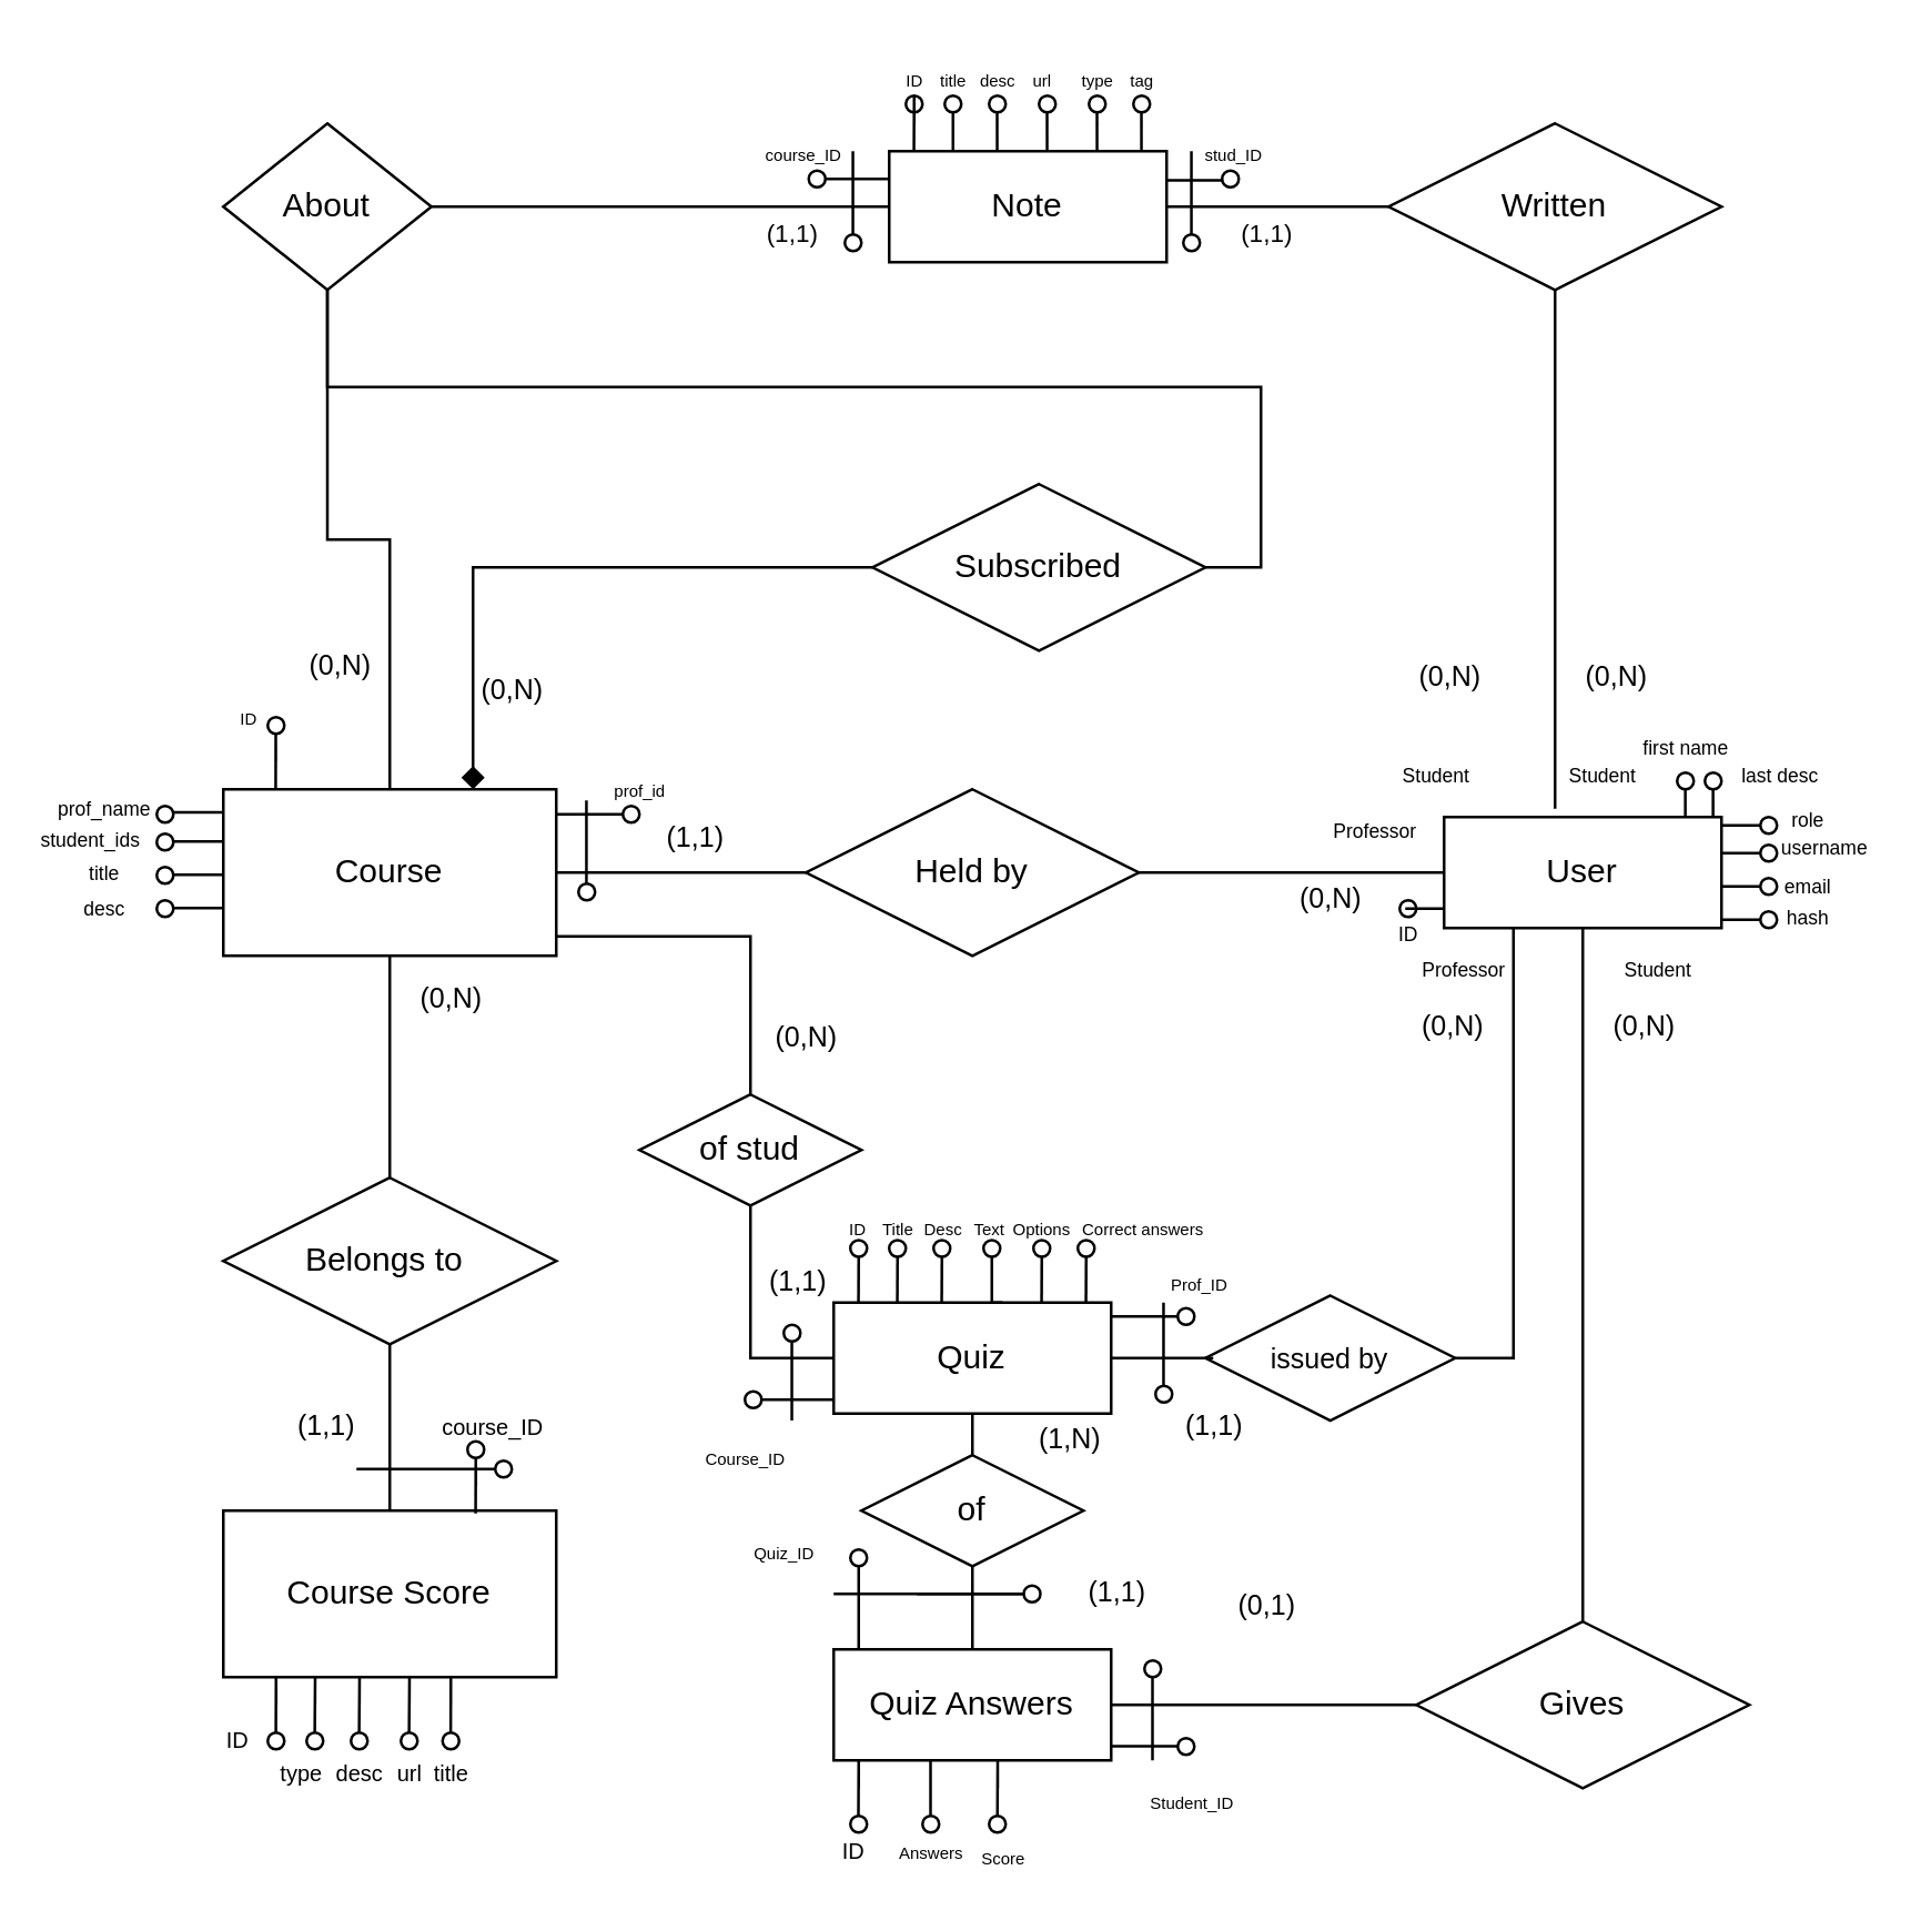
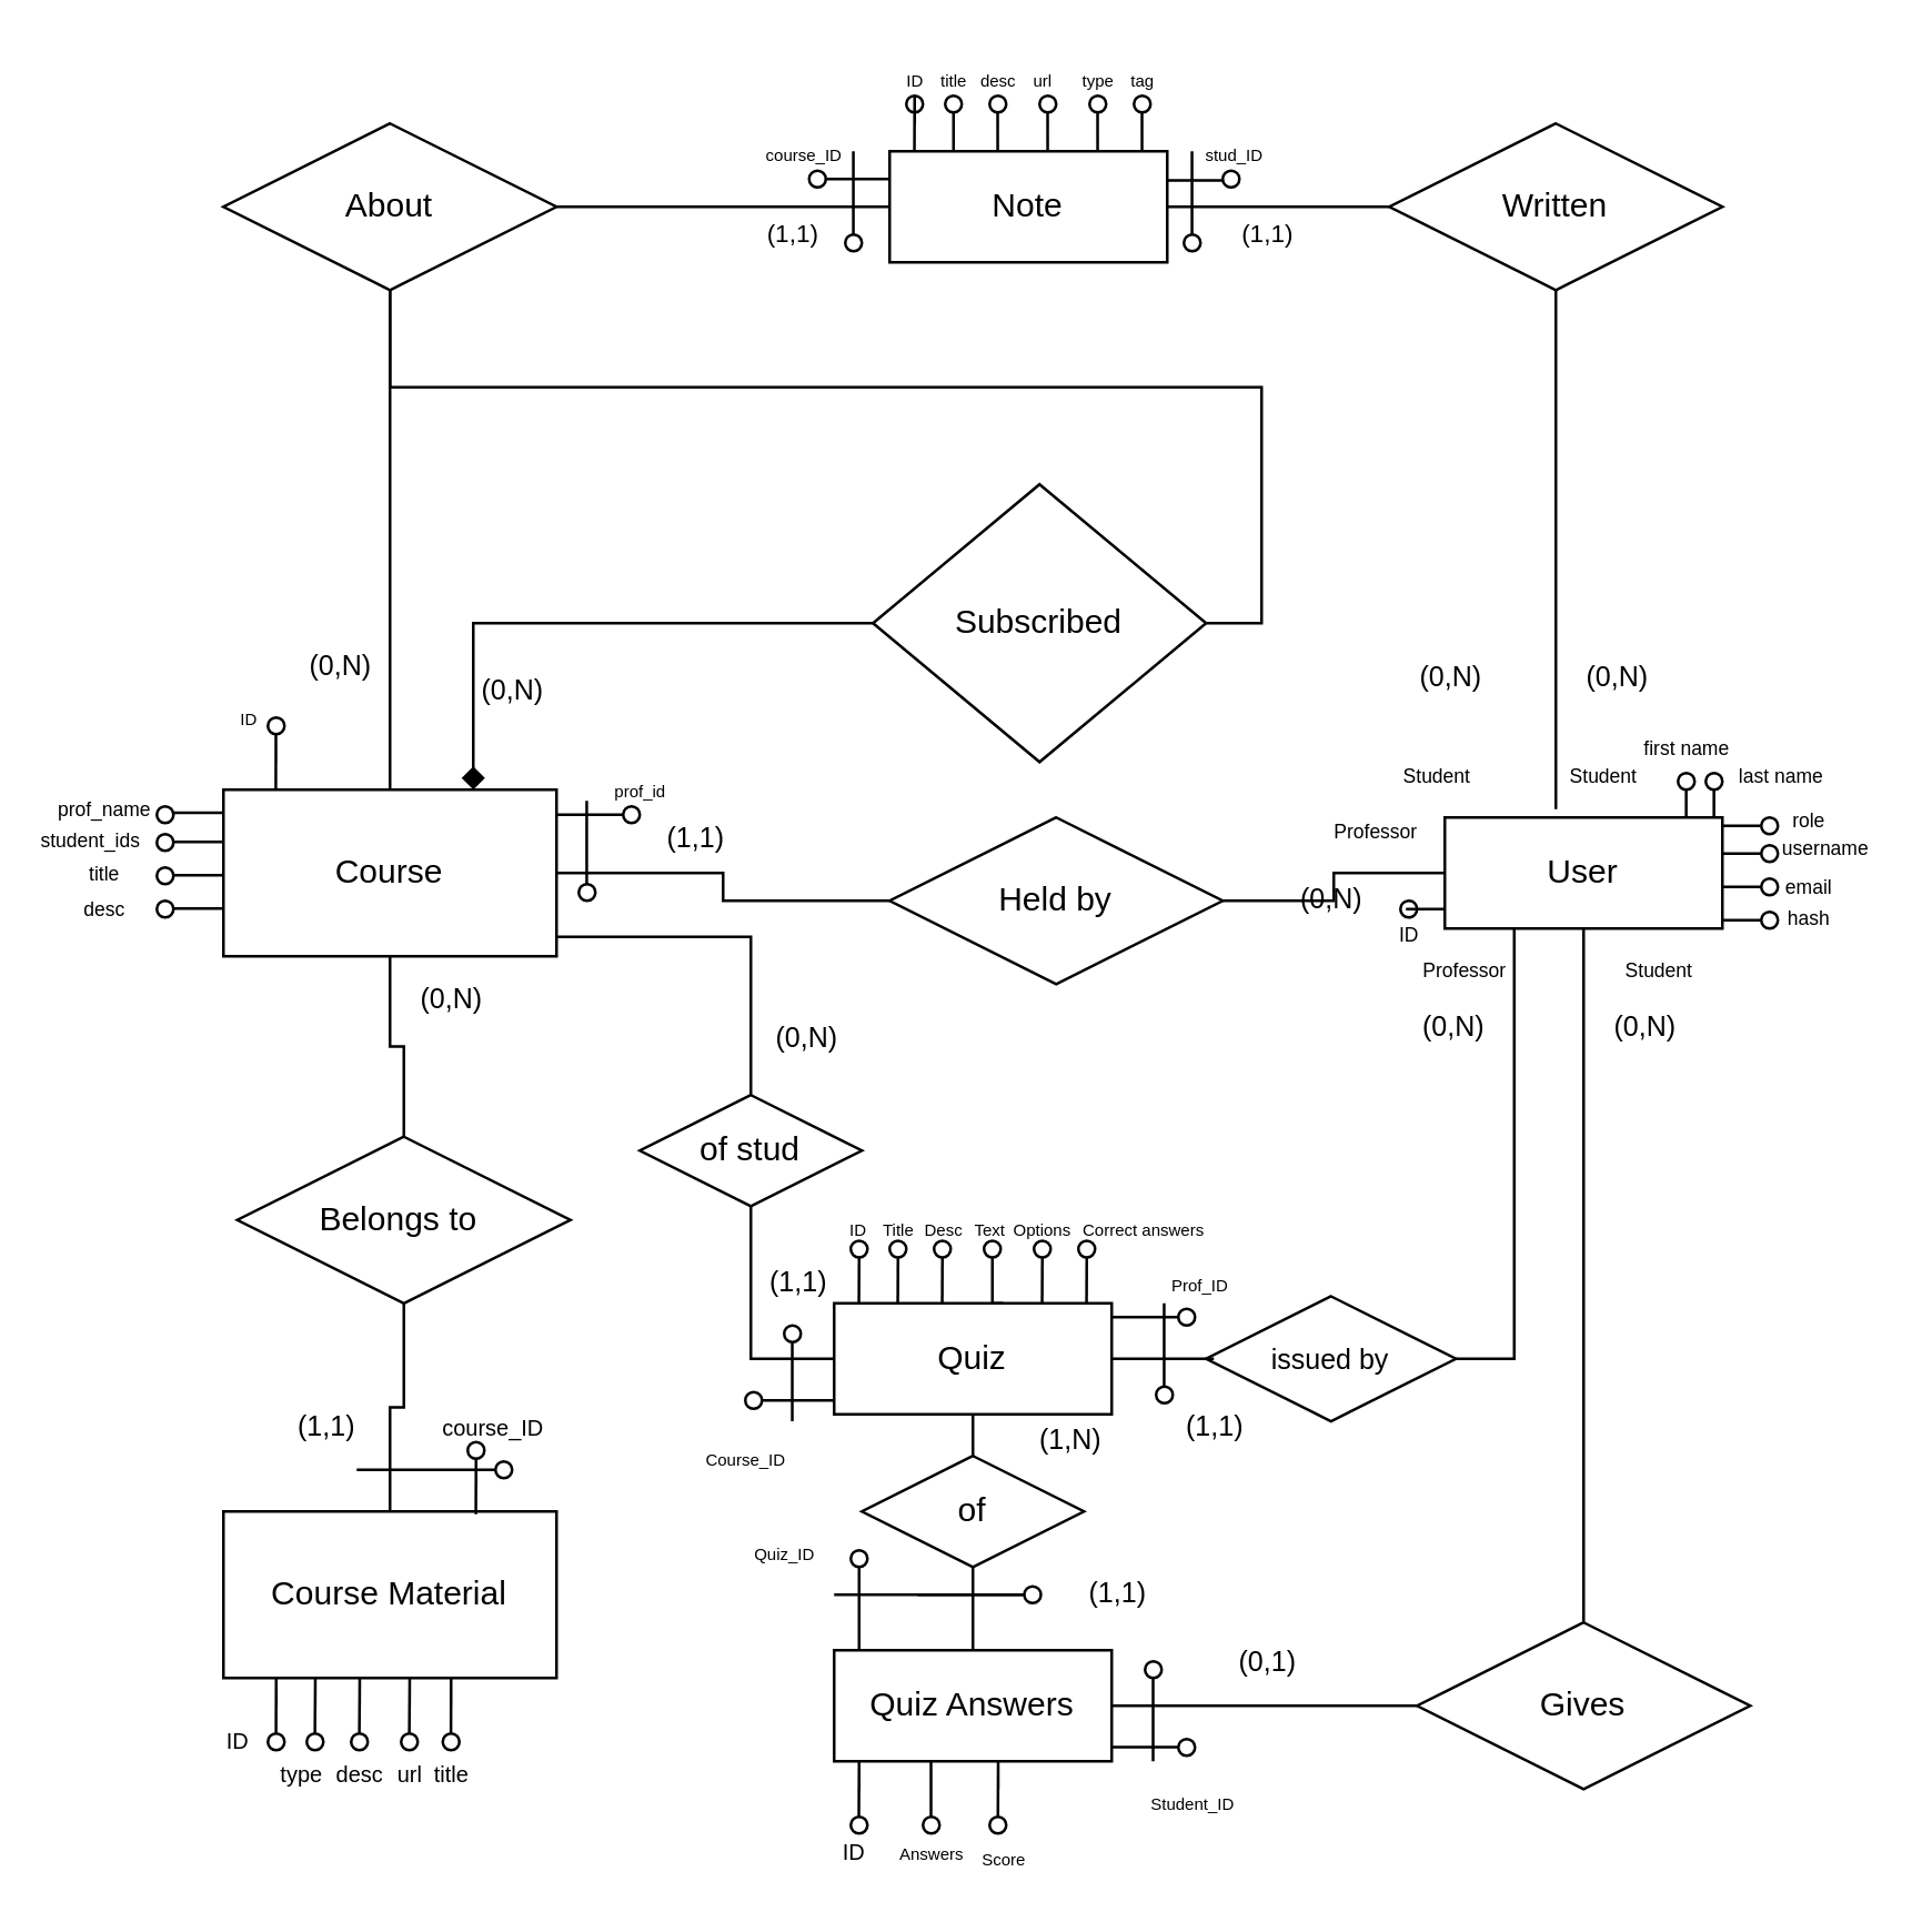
- <mxCell id="7" value="About" style="shape=rhombus;perimeter=rhombusPerimeter;whiteSpace=wrap;html=1;align=center;" vertex="1" parent="1"><mxGeometry x="80" y="44" width="75" height="60" as="geometry" /></mxCell>
+ <mxCell id="7" value="About" style="shape=rhombus;perimeter=rhombusPerimeter;whiteSpace=wrap;html=1;align=center;" vertex="1" parent="1"><mxGeometry x="80" y="44" width="120" height="60" as="geometry" /></mxCell>
- <mxCell id="9" value="Subscribed" style="shape=rhombus;perimeter=rhombusPerimeter;whiteSpace=wrap;html=1;align=center;" vertex="1" parent="1"><mxGeometry x="314" y="174" width="120" height="60" as="geometry" /></mxCell>
+ <mxCell id="9" value="Subscribed" style="shape=rhombus;perimeter=rhombusPerimeter;whiteSpace=wrap;html=1;align=center;" vertex="1" parent="1"><mxGeometry x="314" y="174" width="120" height="100" as="geometry" /></mxCell>
- <mxCell id="101" value="&lt;font style=&quot;font-weight: normal; font-size: 7px;&quot;&gt;last desc&lt;/font&gt;" style="text;strokeColor=none;fillColor=none;html=1;fontSize=24;fontStyle=1;verticalAlign=middle;align=center;" vertex="1" parent="1"><mxGeometry x="624" y="264" width="34" height="20" as="geometry" /></mxCell>
+ <mxCell id="101" value="&lt;font style=&quot;font-weight: normal; font-size: 7px;&quot;&gt;last name&lt;/font&gt;" style="text;strokeColor=none;fillColor=none;html=1;fontSize=24;fontStyle=1;verticalAlign=middle;align=center;" vertex="1" parent="1"><mxGeometry x="624" y="264" width="34" height="20" as="geometry" /></mxCell>
- <mxCell id="11" value="Held by" style="shape=rhombus;perimeter=rhombusPerimeter;whiteSpace=wrap;html=1;align=center;" vertex="1" parent="1"><mxGeometry x="290" y="284" width="120" height="60" as="geometry" /></mxCell>
+ <mxCell id="11" value="Held by" style="shape=rhombus;perimeter=rhombusPerimeter;whiteSpace=wrap;html=1;align=center;" vertex="1" parent="1"><mxGeometry x="320" y="294" width="120" height="60" as="geometry" /></mxCell>
- <mxCell id="18" value="Belongs to&amp;nbsp;" style="shape=rhombus;perimeter=rhombusPerimeter;whiteSpace=wrap;html=1;align=center;" vertex="1" parent="1"><mxGeometry x="80" y="424" width="120" height="60" as="geometry" /></mxCell>
+ <mxCell id="18" value="Belongs to&amp;nbsp;" style="shape=rhombus;perimeter=rhombusPerimeter;whiteSpace=wrap;html=1;align=center;" vertex="1" parent="1"><mxGeometry x="85" y="409" width="120" height="60" as="geometry" /></mxCell>
- <mxCell id="30" value="Course Score" style="whiteSpace=wrap;html=1;align=center;" vertex="1" parent="1"><mxGeometry x="80" y="544" width="120" height="60" as="geometry" /></mxCell>
+ <mxCell id="30" value="Course Material" style="whiteSpace=wrap;html=1;align=center;" vertex="1" parent="1"><mxGeometry x="80" y="544" width="120" height="60" as="geometry" /></mxCell>
- <mxCell id="45" value="&lt;font style=&quot;font-weight: normal; font-size: 10px;&quot;&gt;(0,1)&lt;/font&gt;" style="text;strokeColor=none;fillColor=none;html=1;fontSize=24;fontStyle=1;verticalAlign=middle;align=center;" vertex="1" parent="1"><mxGeometry x="434" y="559" width="44" height="30" as="geometry" /></mxCell>
+ <mxCell id="45" value="&lt;font style=&quot;font-weight: normal; font-size: 10px;&quot;&gt;(0,1)&lt;/font&gt;" style="text;strokeColor=none;fillColor=none;html=1;fontSize=24;fontStyle=1;verticalAlign=middle;align=center;" vertex="1" parent="1"><mxGeometry x="434" y="579" width="44" height="30" as="geometry" /></mxCell>
